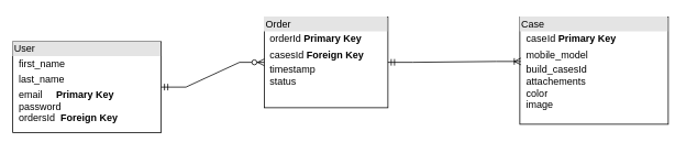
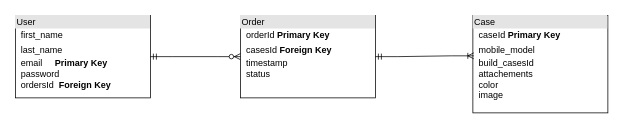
- <mxCell id="3" value="&lt;div style=&quot;box-sizing:border-box;width:100%;background:#e4e4e4;padding:2px;&quot;&gt;Order&lt;/div&gt;&lt;table style=&quot;width:100%;font-size:1em;&quot; cellpadding=&quot;2&quot; cellspacing=&quot;0&quot;&gt;&lt;tbody&gt;&lt;tr&gt;&lt;td&gt;&lt;br&gt;&lt;/td&gt;&lt;td&gt;orderId&amp;nbsp;&lt;b&gt;Primary Key&lt;/b&gt;&lt;/td&gt;&lt;/tr&gt;&lt;tr&gt;&lt;td&gt;&lt;br&gt;&lt;/td&gt;&lt;td&gt;casesId&lt;b&gt; Foreign Key&lt;/b&gt;&lt;/td&gt;&lt;/tr&gt;&lt;tr&gt;&lt;td&gt;&lt;/td&gt;&lt;td&gt;timestamp&lt;br&gt;status&lt;/td&gt;&lt;/tr&gt;&lt;/tbody&gt;&lt;/table&gt;" style="verticalAlign=top;align=left;overflow=fill;html=1;" vertex="1" parent="1"><mxGeometry x="320" y="20" width="150" height="110" as="geometry" /></mxCell>
+ <mxCell id="3" value="&lt;div style=&quot;box-sizing:border-box;width:100%;background:#e4e4e4;padding:2px;&quot;&gt;Order&lt;/div&gt;&lt;table style=&quot;width:100%;font-size:1em;&quot; cellpadding=&quot;2&quot; cellspacing=&quot;0&quot;&gt;&lt;tbody&gt;&lt;tr&gt;&lt;td&gt;&lt;br&gt;&lt;/td&gt;&lt;td&gt;orderId&amp;nbsp;&lt;b&gt;Primary Key&lt;/b&gt;&lt;/td&gt;&lt;/tr&gt;&lt;tr&gt;&lt;td&gt;&lt;br&gt;&lt;/td&gt;&lt;td&gt;casesId&lt;b&gt; Foreign Key&lt;/b&gt;&lt;/td&gt;&lt;/tr&gt;&lt;tr&gt;&lt;td&gt;&lt;/td&gt;&lt;td&gt;timestamp&lt;br&gt;status&lt;/td&gt;&lt;/tr&gt;&lt;/tbody&gt;&lt;/table&gt;" style="verticalAlign=top;align=left;overflow=fill;html=1;" vertex="1" parent="1"><mxGeometry x="320" y="20" width="180" height="110" as="geometry" /></mxCell>
- <mxCell id="2" value="&lt;div style=&quot;box-sizing:border-box;width:100%;background:#e4e4e4;padding:2px;&quot;&gt;User&lt;/div&gt;&lt;table style=&quot;width:100%;font-size:1em;&quot; cellpadding=&quot;2&quot; cellspacing=&quot;0&quot;&gt;&lt;tbody&gt;&lt;tr&gt;&lt;td&gt;&lt;br&gt;&lt;/td&gt;&lt;td&gt;first_name&lt;/td&gt;&lt;/tr&gt;&lt;tr&gt;&lt;td&gt;&lt;br&gt;&lt;/td&gt;&lt;td&gt;last_name&lt;/td&gt;&lt;/tr&gt;&lt;tr&gt;&lt;td&gt;&lt;br&gt;&lt;/td&gt;&lt;td&gt;email&amp;nbsp; &amp;nbsp; &amp;nbsp;&lt;b&gt;Primary Key&lt;/b&gt;&lt;br&gt;password&lt;br&gt;ordersId&amp;nbsp;&lt;b&gt; Foreign Key&lt;/b&gt;&lt;/td&gt;&lt;/tr&gt;&lt;/tbody&gt;&lt;/table&gt;" style="verticalAlign=top;align=left;overflow=fill;html=1;" vertex="1" parent="1"><mxGeometry x="15" y="50" width="180" height="110" as="geometry" /></mxCell>
+ <mxCell id="2" value="&lt;div style=&quot;box-sizing:border-box;width:100%;background:#e4e4e4;padding:2px;&quot;&gt;User&lt;/div&gt;&lt;table style=&quot;width:100%;font-size:1em;&quot; cellpadding=&quot;2&quot; cellspacing=&quot;0&quot;&gt;&lt;tbody&gt;&lt;tr&gt;&lt;td&gt;&lt;br&gt;&lt;/td&gt;&lt;td&gt;first_name&lt;/td&gt;&lt;/tr&gt;&lt;tr&gt;&lt;td&gt;&lt;br&gt;&lt;/td&gt;&lt;td&gt;last_name&lt;/td&gt;&lt;/tr&gt;&lt;tr&gt;&lt;td&gt;&lt;br&gt;&lt;/td&gt;&lt;td&gt;email&amp;nbsp; &amp;nbsp; &amp;nbsp;&lt;b&gt;Primary Key&lt;/b&gt;&lt;br&gt;password&lt;br&gt;ordersId&amp;nbsp;&lt;b&gt; Foreign Key&lt;/b&gt;&lt;/td&gt;&lt;/tr&gt;&lt;/tbody&gt;&lt;/table&gt;" style="verticalAlign=top;align=left;overflow=fill;html=1;" vertex="1" parent="1"><mxGeometry x="20" y="20" width="180" height="110" as="geometry" /></mxCell>
